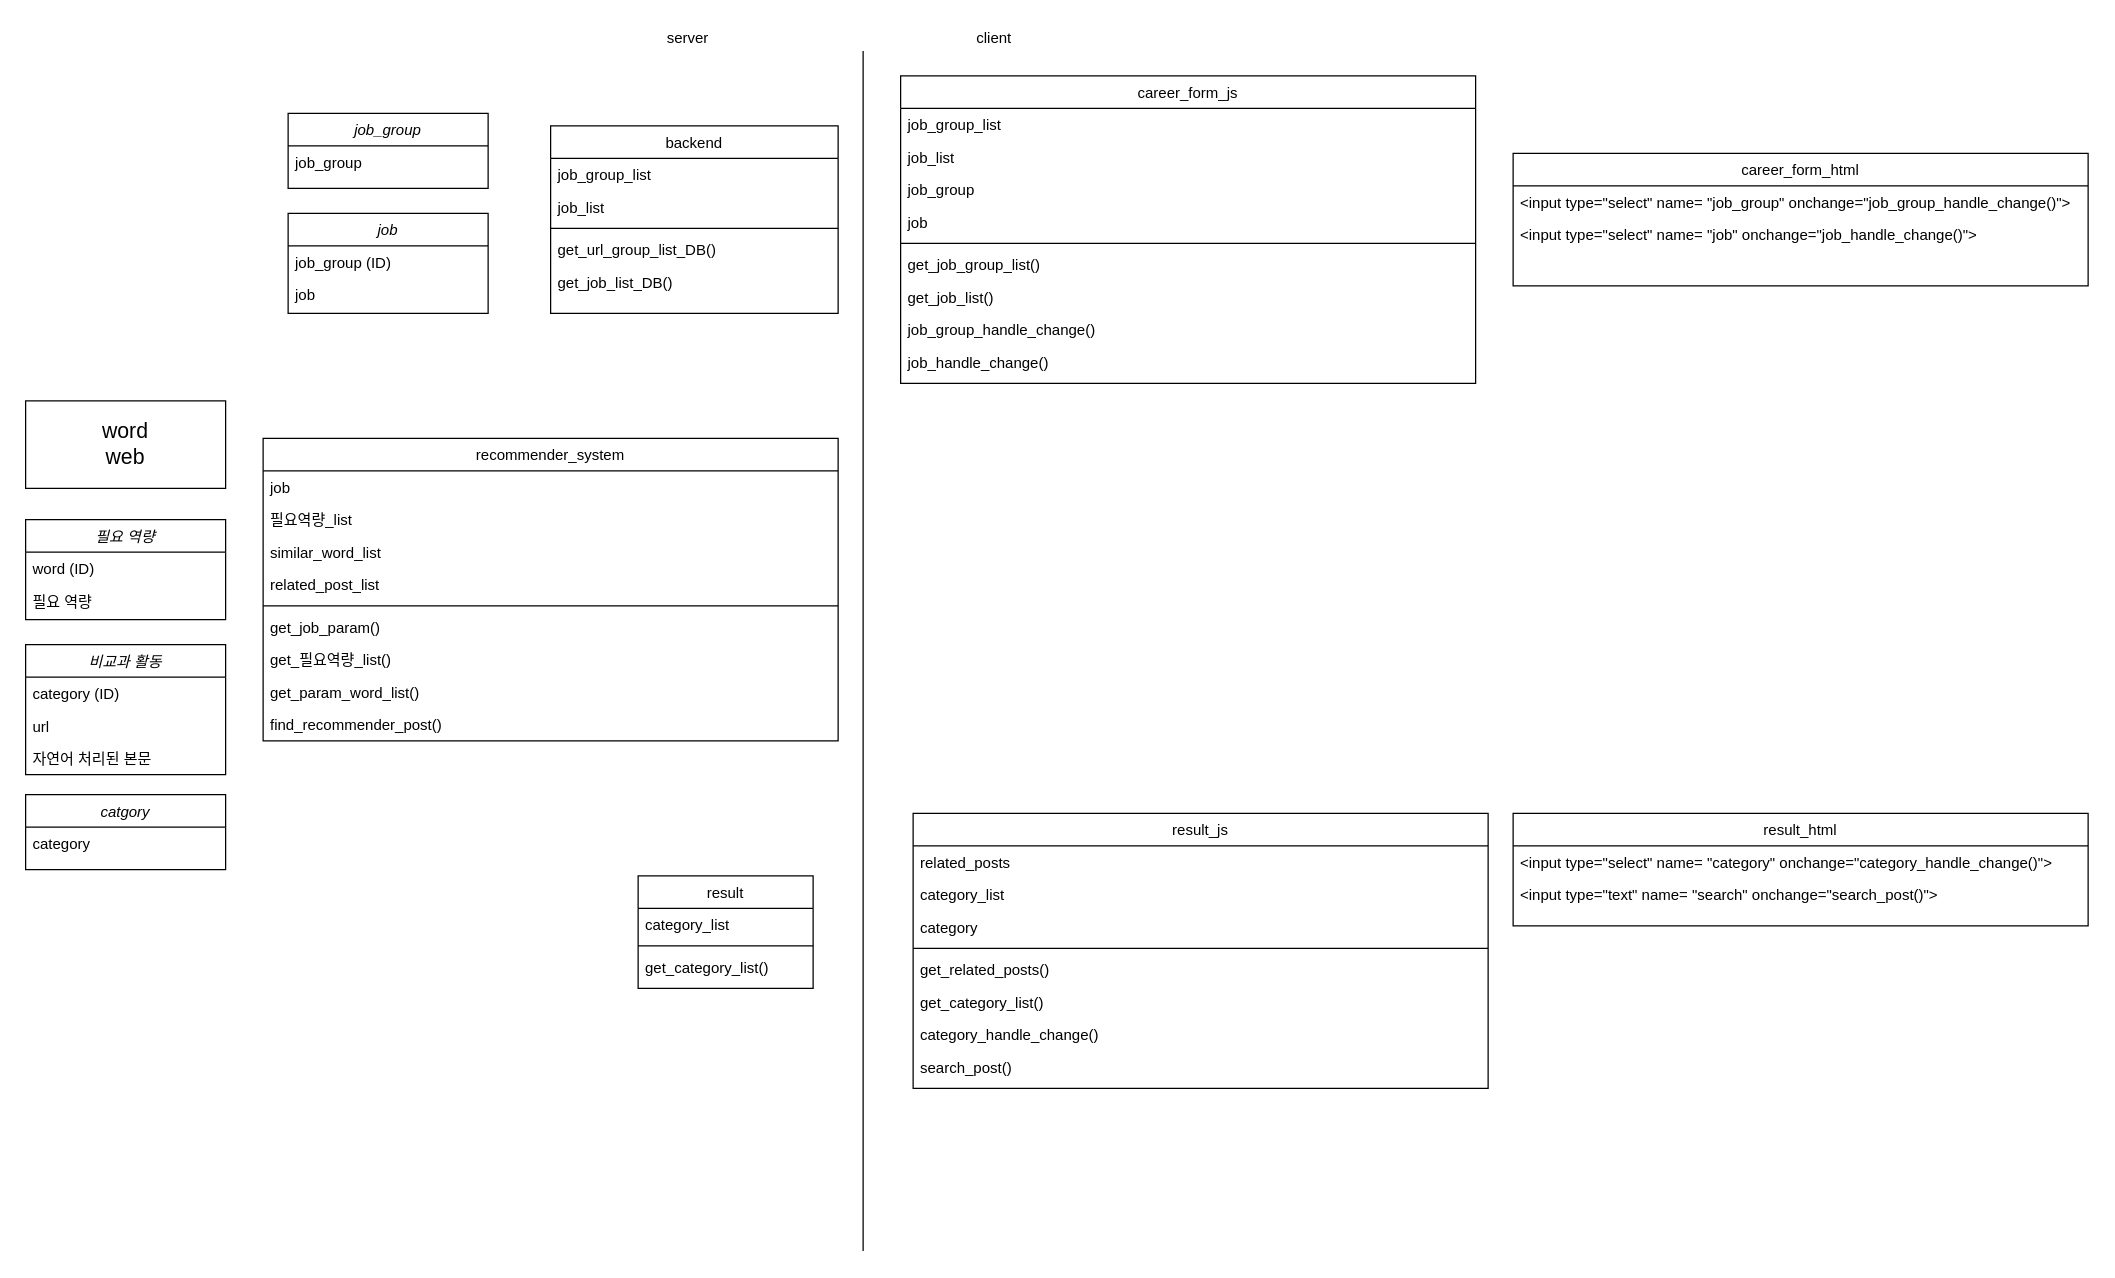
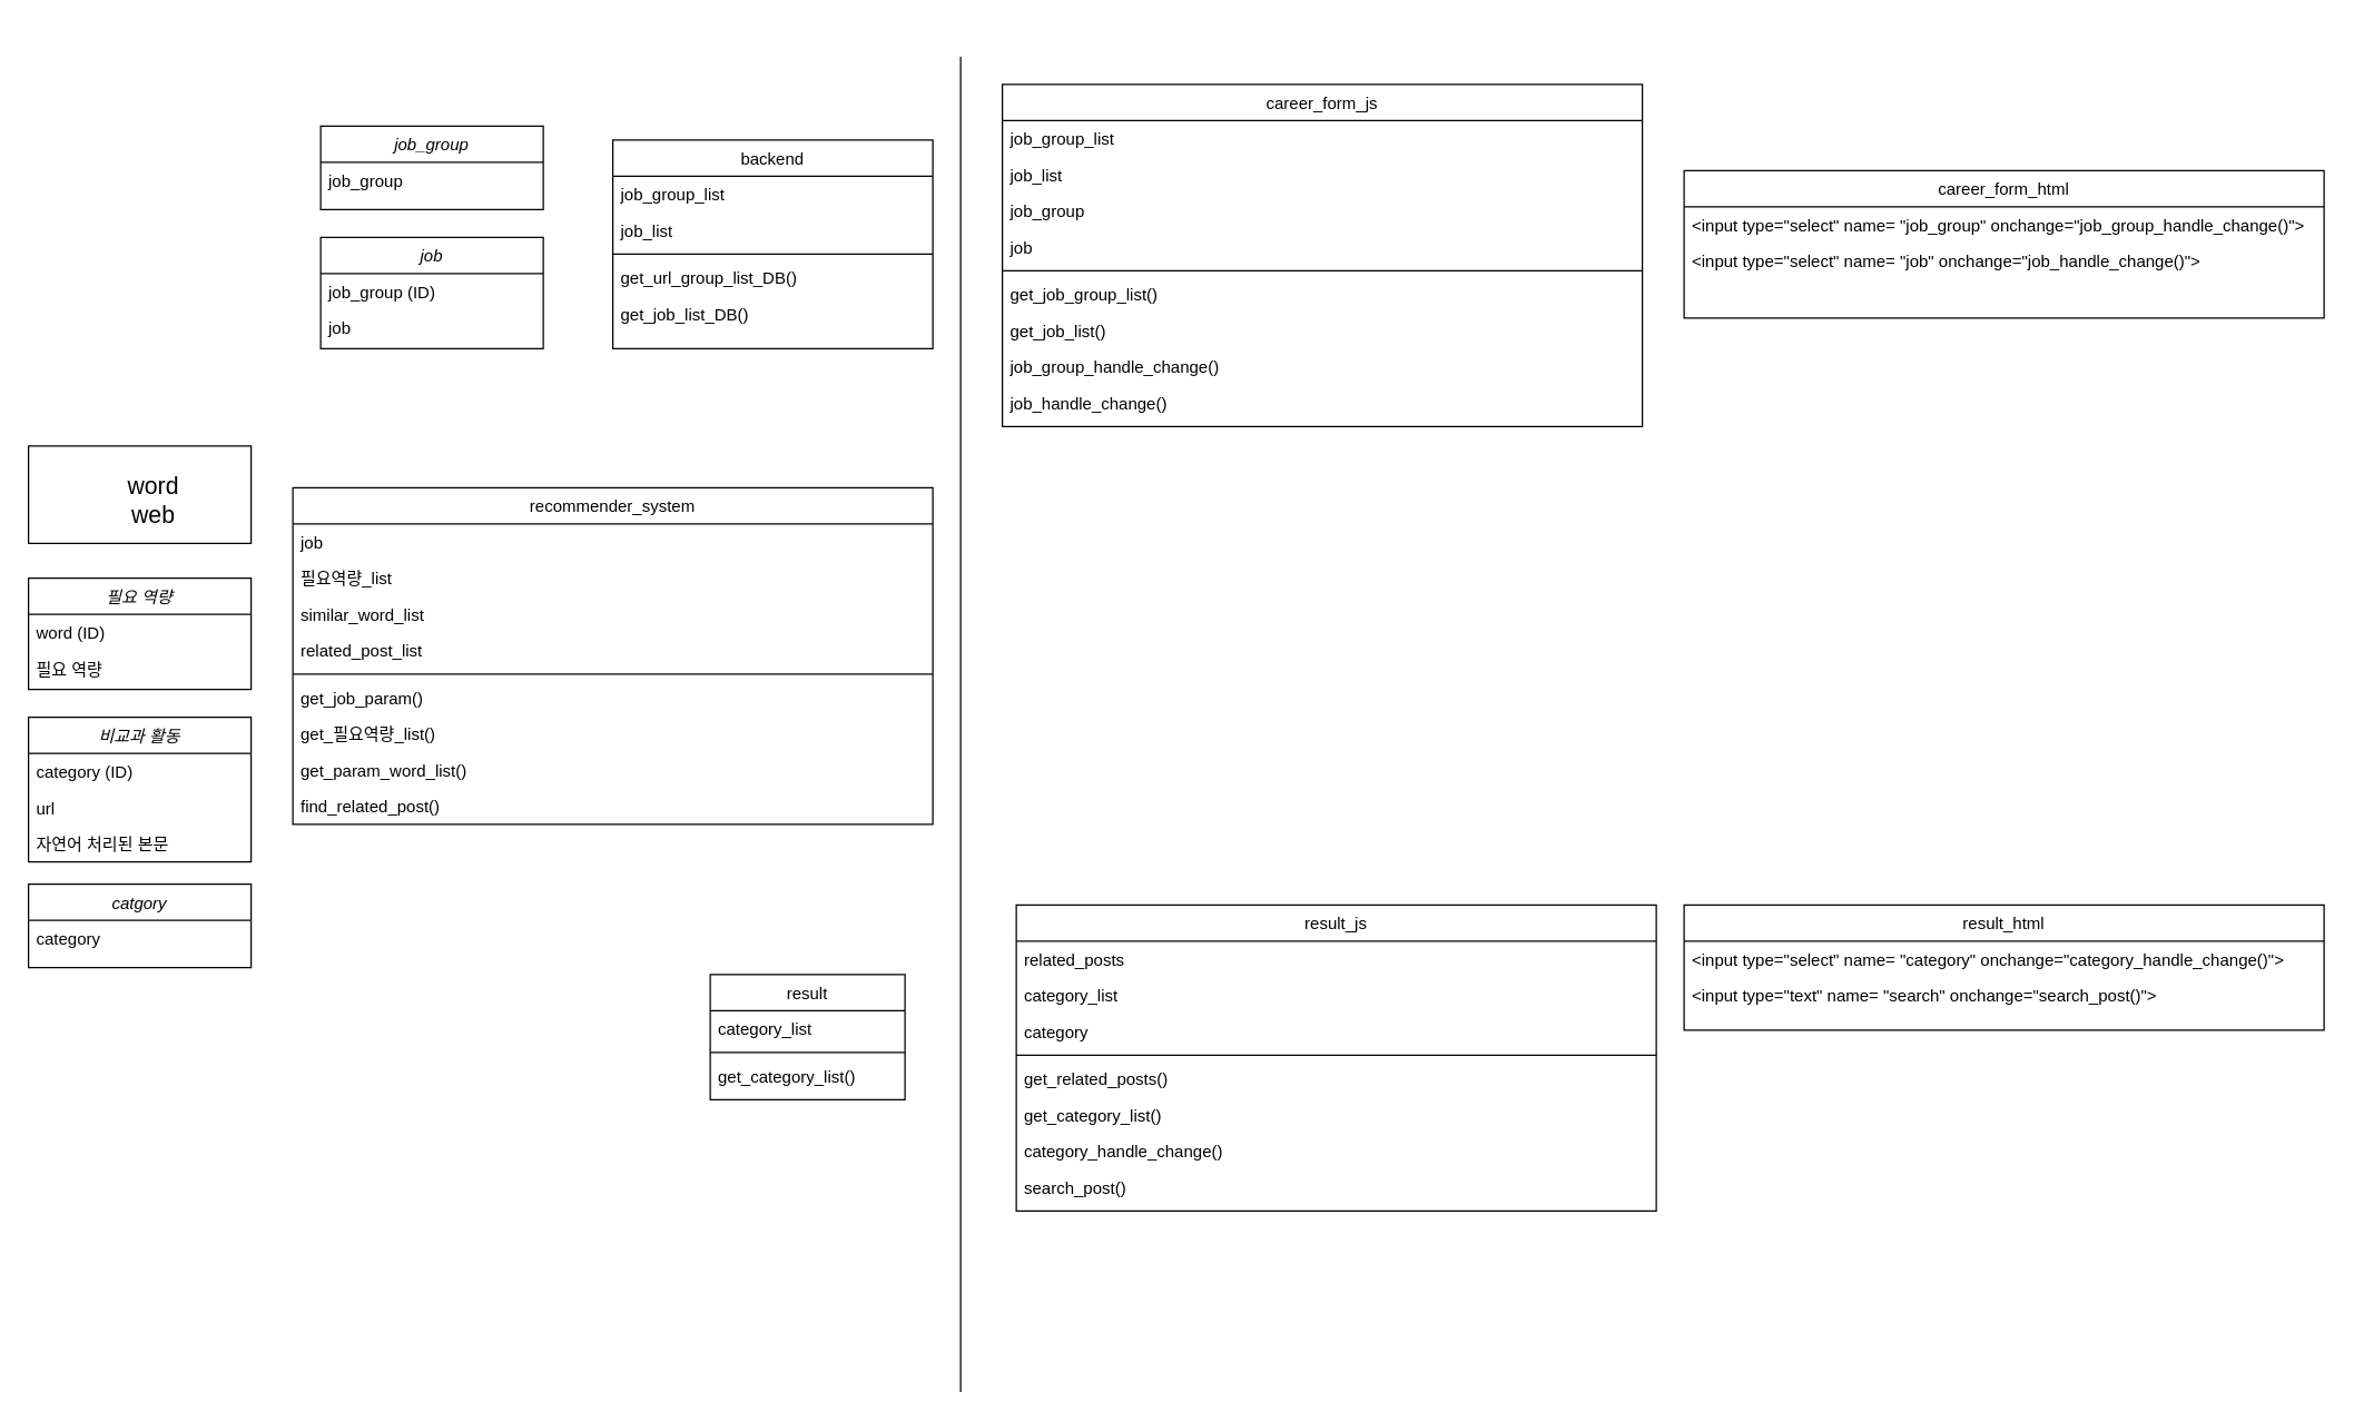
- <mxCell id="57" value="server" style="text;html=1;strokeColor=none;fillColor=none;align=center;verticalAlign=middle;whiteSpace=wrap;rounded=0;" vertex="1" parent="1"><mxGeometry x="530" y="20" width="40" height="20" as="geometry" /></mxCell>
- <mxCell id="58" value="client" style="text;html=1;strokeColor=none;fillColor=none;align=center;verticalAlign=middle;whiteSpace=wrap;rounded=0;" vertex="1" parent="1"><mxGeometry x="775" y="20" width="40" height="20" as="geometry" /></mxCell>
- <mxCell id="46" value="word web" style="text;html=1;strokeColor=none;fillColor=none;align=center;verticalAlign=middle;whiteSpace=wrap;rounded=0;strokeWidth=5;fontSize=17;" parent="1" vertex="1"><mxGeometry x="65" y="335" width="70" height="40" as="geometry" /></mxCell>
+ <mxCell id="46" value="word web" style="text;html=1;strokeColor=none;fillColor=none;align=center;verticalAlign=middle;whiteSpace=wrap;rounded=0;strokeWidth=5;fontSize=17;" parent="1" vertex="1"><mxGeometry x="75" y="340" width="70" height="40" as="geometry" /></mxCell>
- <mxCell id="44" value="find_recommender_post()" style="text;align=left;verticalAlign=top;spacingLeft=4;spacingRight=4;overflow=hidden;rotatable=0;points=[[0,0.5],[1,0.5]];portConstraint=eastwest;" parent="35" vertex="1"><mxGeometry y="216" width="460" height="26" as="geometry" /></mxCell>
+ <mxCell id="44" value="find_related_post()" style="text;align=left;verticalAlign=top;spacingLeft=4;spacingRight=4;overflow=hidden;rotatable=0;points=[[0,0.5],[1,0.5]];portConstraint=eastwest;" parent="35" vertex="1"><mxGeometry y="216" width="460" height="26" as="geometry" /></mxCell>
